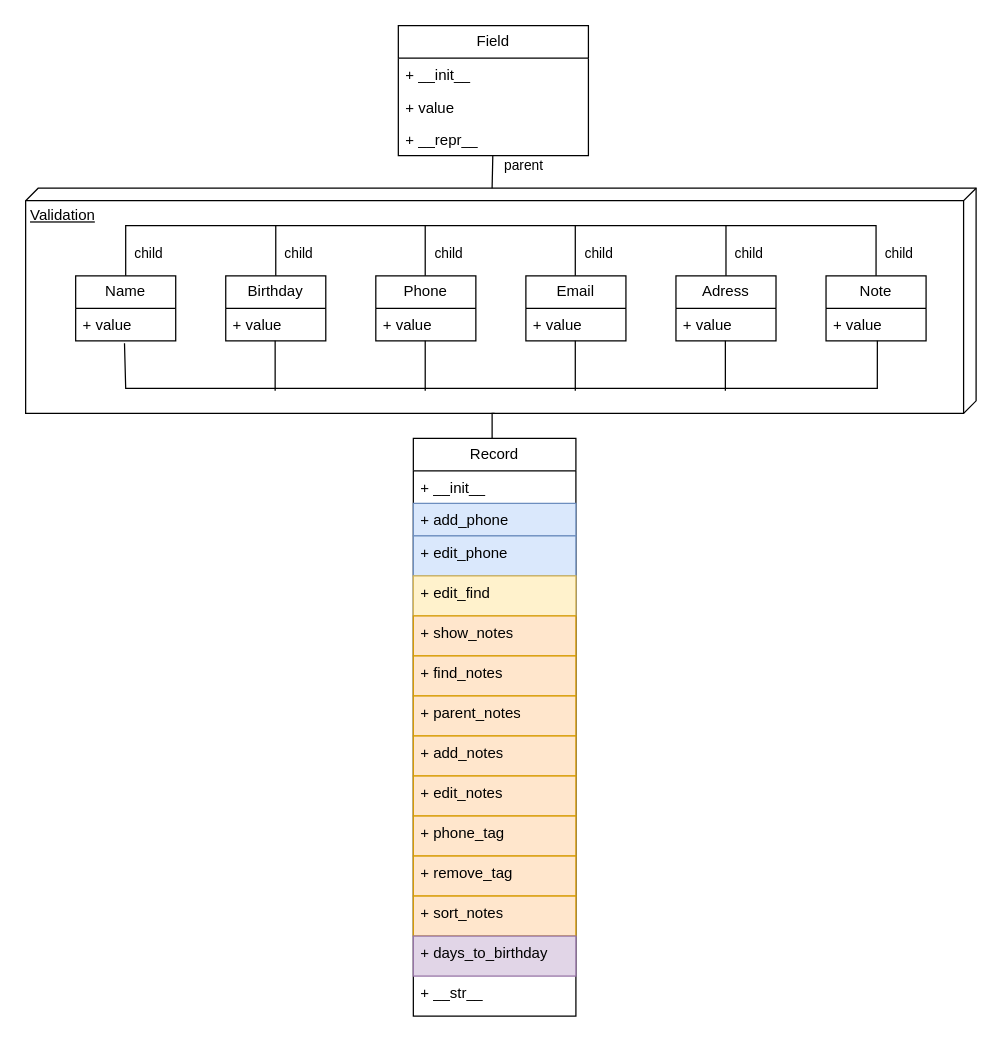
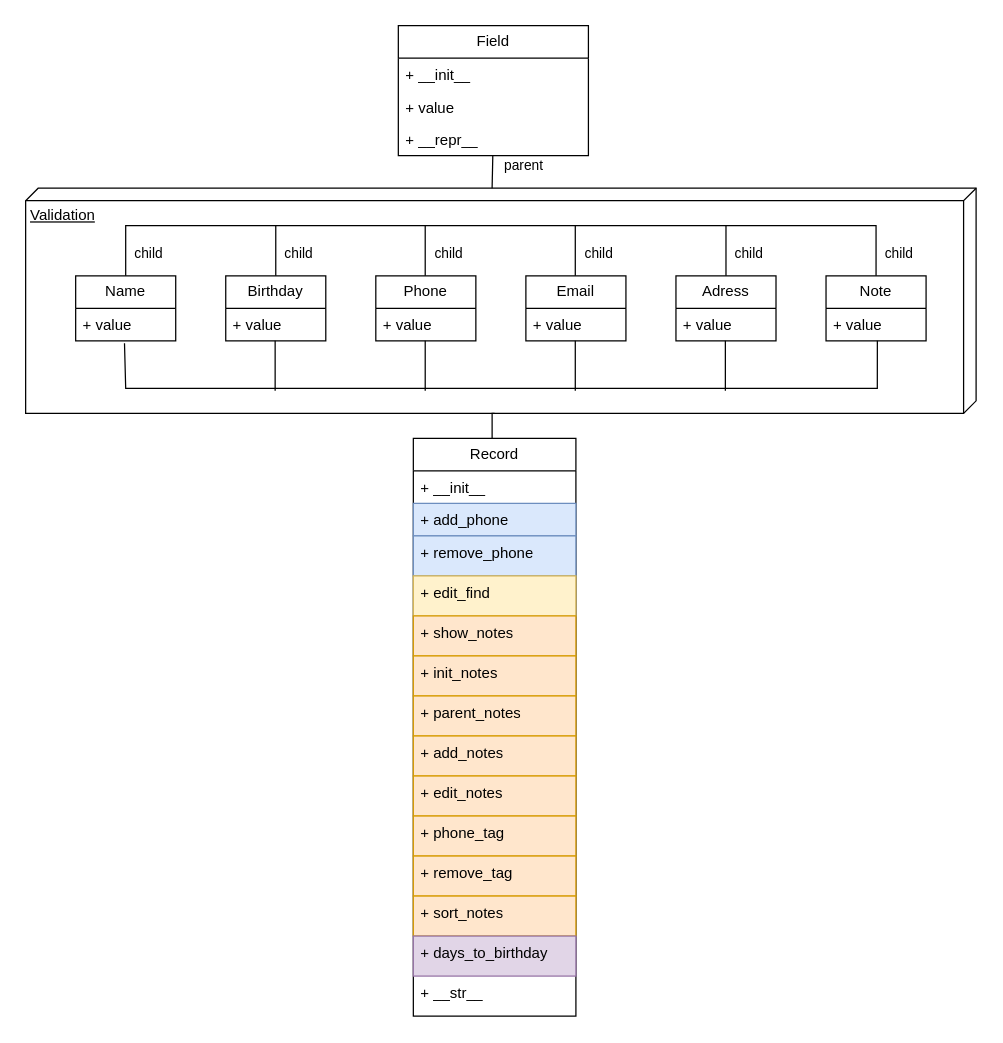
- <mxCell id="41" value="+ edit_phone" style="text;align=left;verticalAlign=top;spacingLeft=4;spacingRight=4;overflow=hidden;rotatable=0;points=[[0,0.5],[1,0.5]];portConstraint=eastwest;whiteSpace=wrap;html=1;shadow=0;fillColor=#dae8fc;strokeColor=#6c8ebf;" vertex="1" parent="38"><mxGeometry y="78" width="130" height="32" as="geometry" /></mxCell>
+ <mxCell id="41" value="+ remove_phone" style="text;align=left;verticalAlign=top;spacingLeft=4;spacingRight=4;overflow=hidden;rotatable=0;points=[[0,0.5],[1,0.5]];portConstraint=eastwest;whiteSpace=wrap;html=1;shadow=0;fillColor=#dae8fc;strokeColor=#6c8ebf;" vertex="1" parent="38"><mxGeometry y="78" width="130" height="32" as="geometry" /></mxCell>
- <mxCell id="44" value="+ find_notes" style="text;strokeColor=#d79b00;fillColor=#ffe6cc;align=left;verticalAlign=top;spacingLeft=4;spacingRight=4;overflow=hidden;rotatable=0;points=[[0,0.5],[1,0.5]];portConstraint=eastwest;whiteSpace=wrap;html=1;" vertex="1" parent="38"><mxGeometry y="174" width="130" height="32" as="geometry" /></mxCell>
+ <mxCell id="44" value="+ init_notes" style="text;strokeColor=#d79b00;fillColor=#ffe6cc;align=left;verticalAlign=top;spacingLeft=4;spacingRight=4;overflow=hidden;rotatable=0;points=[[0,0.5],[1,0.5]];portConstraint=eastwest;whiteSpace=wrap;html=1;" vertex="1" parent="38"><mxGeometry y="174" width="130" height="32" as="geometry" /></mxCell>
